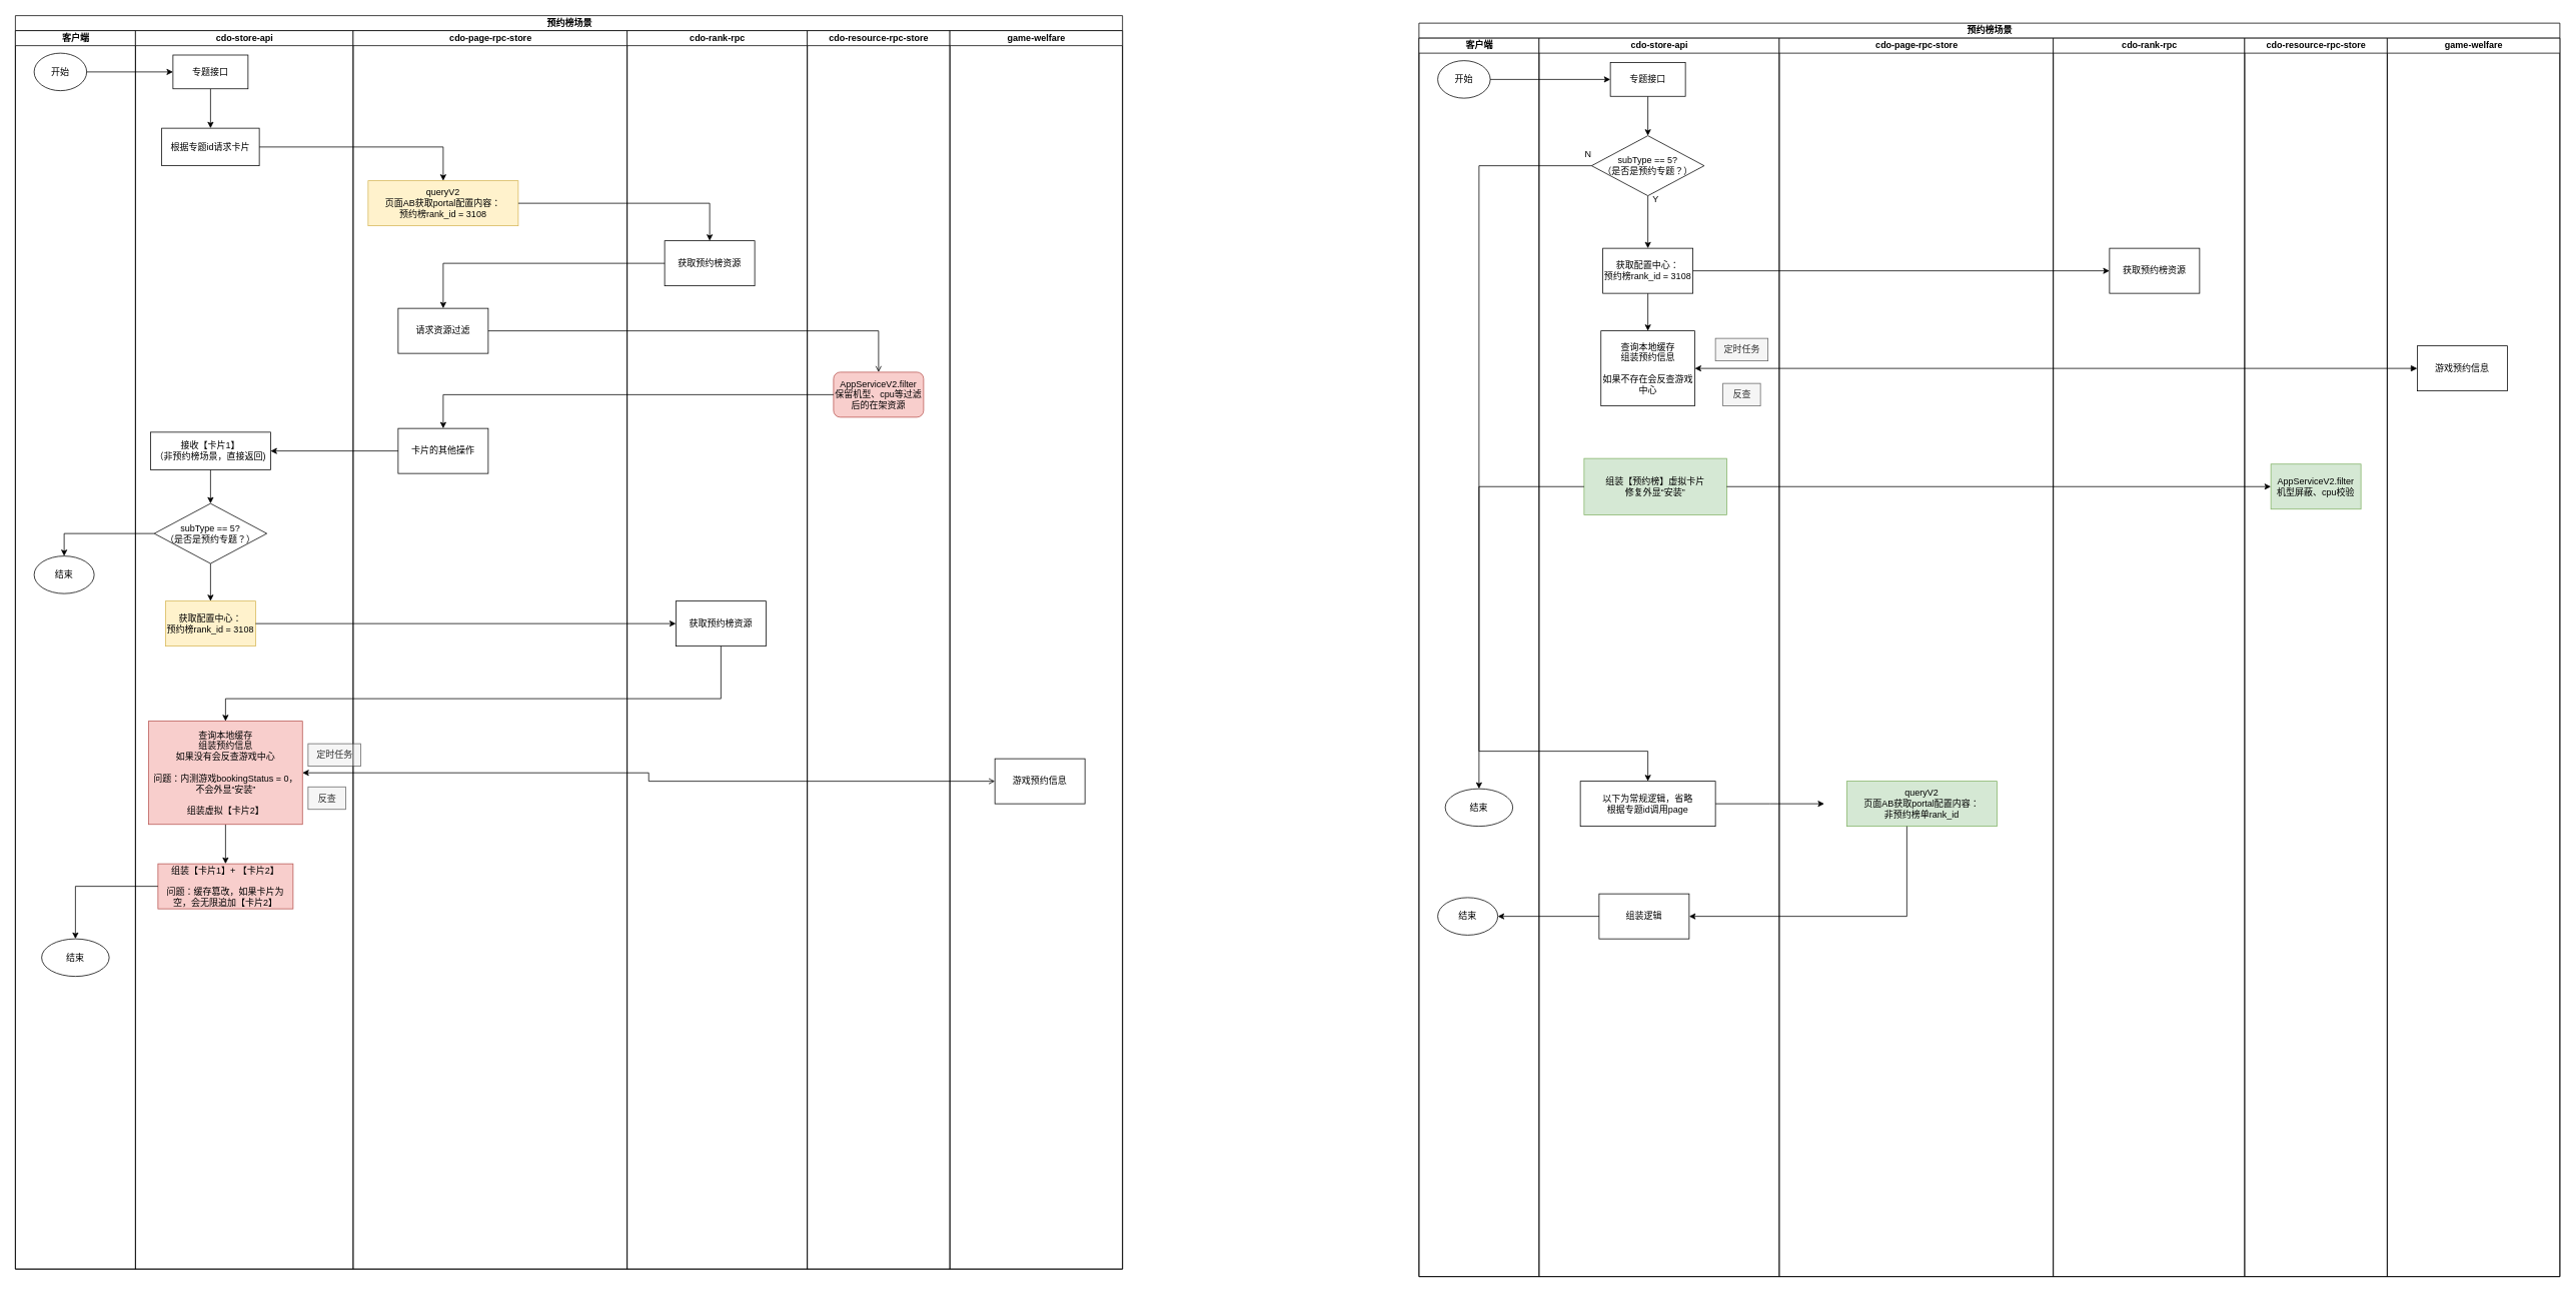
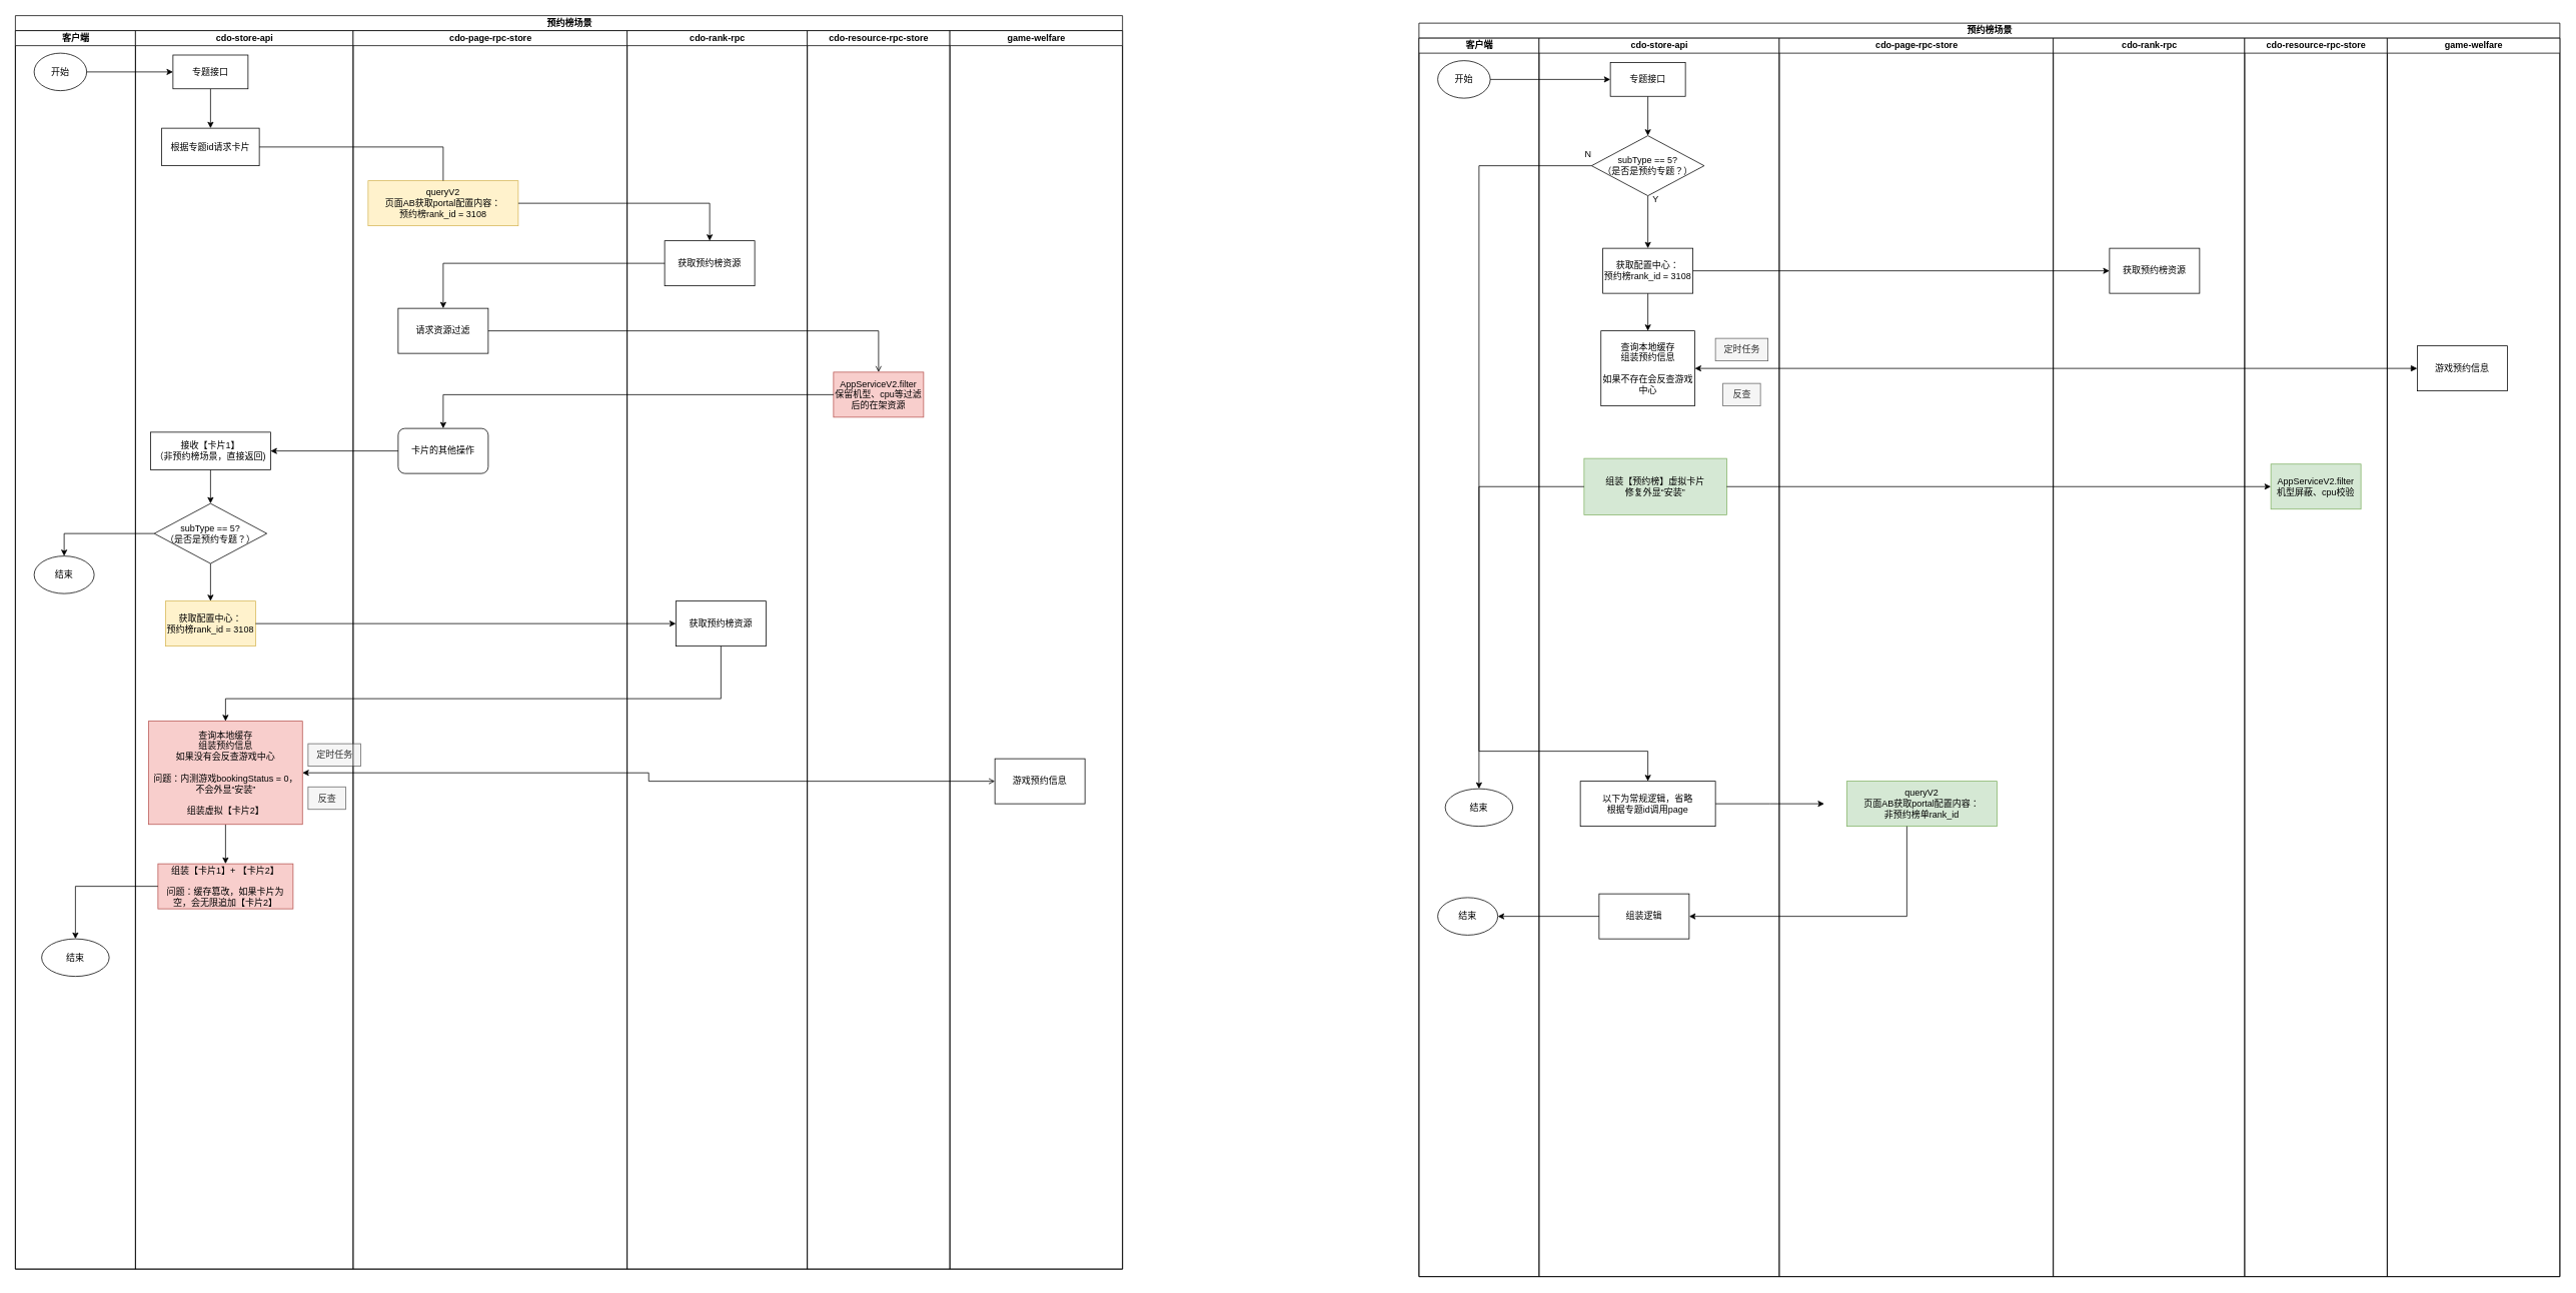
- <mxCell id="33" value="" style="edgeStyle=orthogonalEdgeStyle;rounded=0;orthogonalLoop=1;jettySize=auto;html=1;" edge="1" parent="2" source="10" target="22"><mxGeometry relative="1" as="geometry" /></mxCell>
+ <mxCell id="33" value="" style="edgeStyle=orthogonalEdgeStyle;rounded=0;orthogonalLoop=1;jettySize=auto;html=1;endArrow=none;" edge="1" parent="2" source="10" target="22"><mxGeometry relative="1" as="geometry" /></mxCell>
- <mxCell id="29" value="AppServiceV2.filter&lt;br&gt;保留机型、cpu等过滤后的在架资源" style="whiteSpace=wrap;html=1;fillColor=#f8cecc;strokeColor=#b85450;rounded=1;" vertex="1" parent="28"><mxGeometry x="35" y="455" width="120" height="60" as="geometry" /></mxCell>
+ <mxCell id="29" value="AppServiceV2.filter&lt;br&gt;保留机型、cpu等过滤后的在架资源" style="whiteSpace=wrap;html=1;fillColor=#f8cecc;strokeColor=#b85450;" vertex="1" parent="28"><mxGeometry x="35" y="455" width="120" height="60" as="geometry" /></mxCell>
- <mxCell id="24" value="卡片的其他操作" style="whiteSpace=wrap;html=1;" vertex="1" parent="21"><mxGeometry x="60" y="530" width="120" height="60" as="geometry" /></mxCell>
+ <mxCell id="24" value="卡片的其他操作" style="whiteSpace=wrap;html=1;rounded=1;" vertex="1" parent="21"><mxGeometry x="60" y="530" width="120" height="60" as="geometry" /></mxCell>
